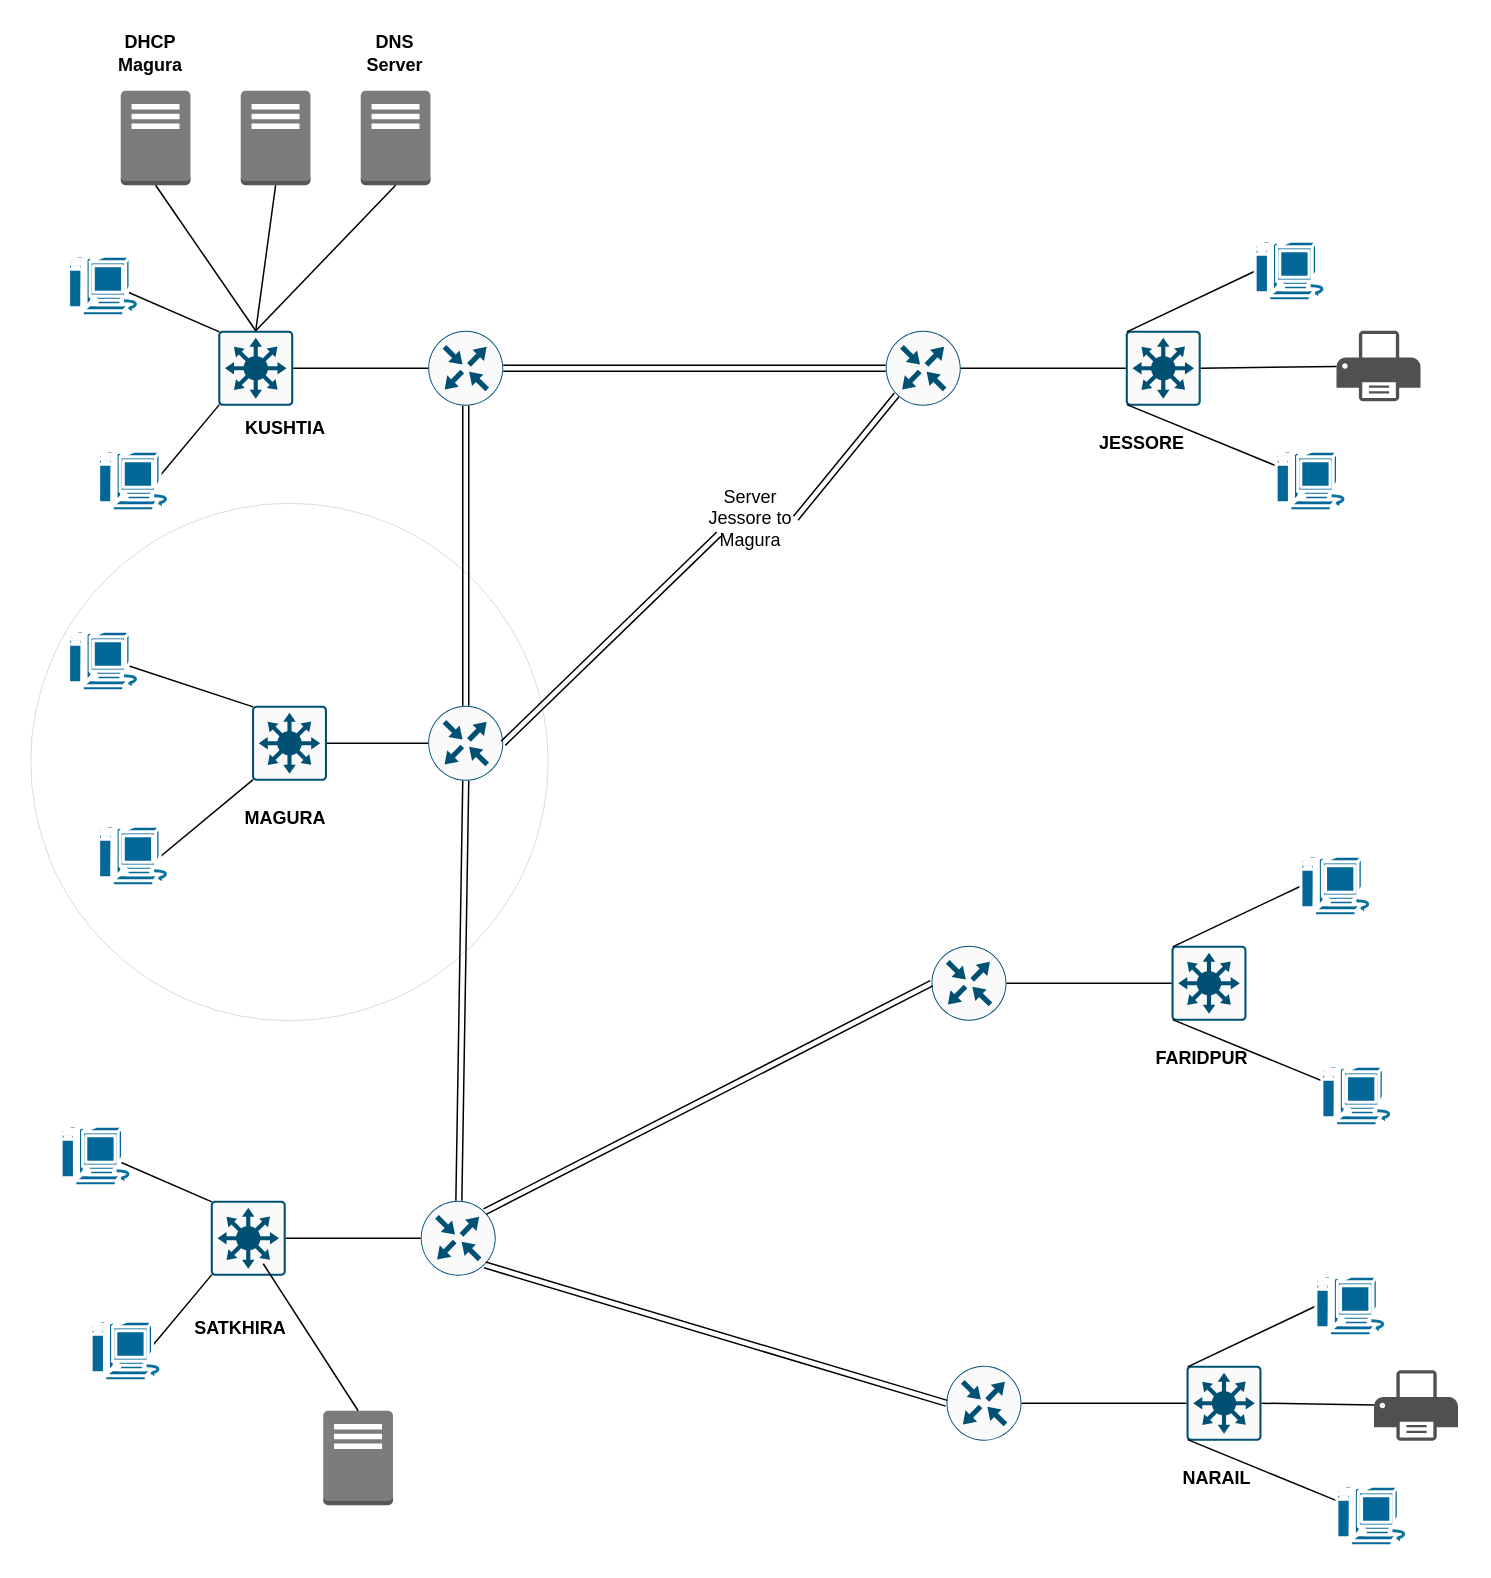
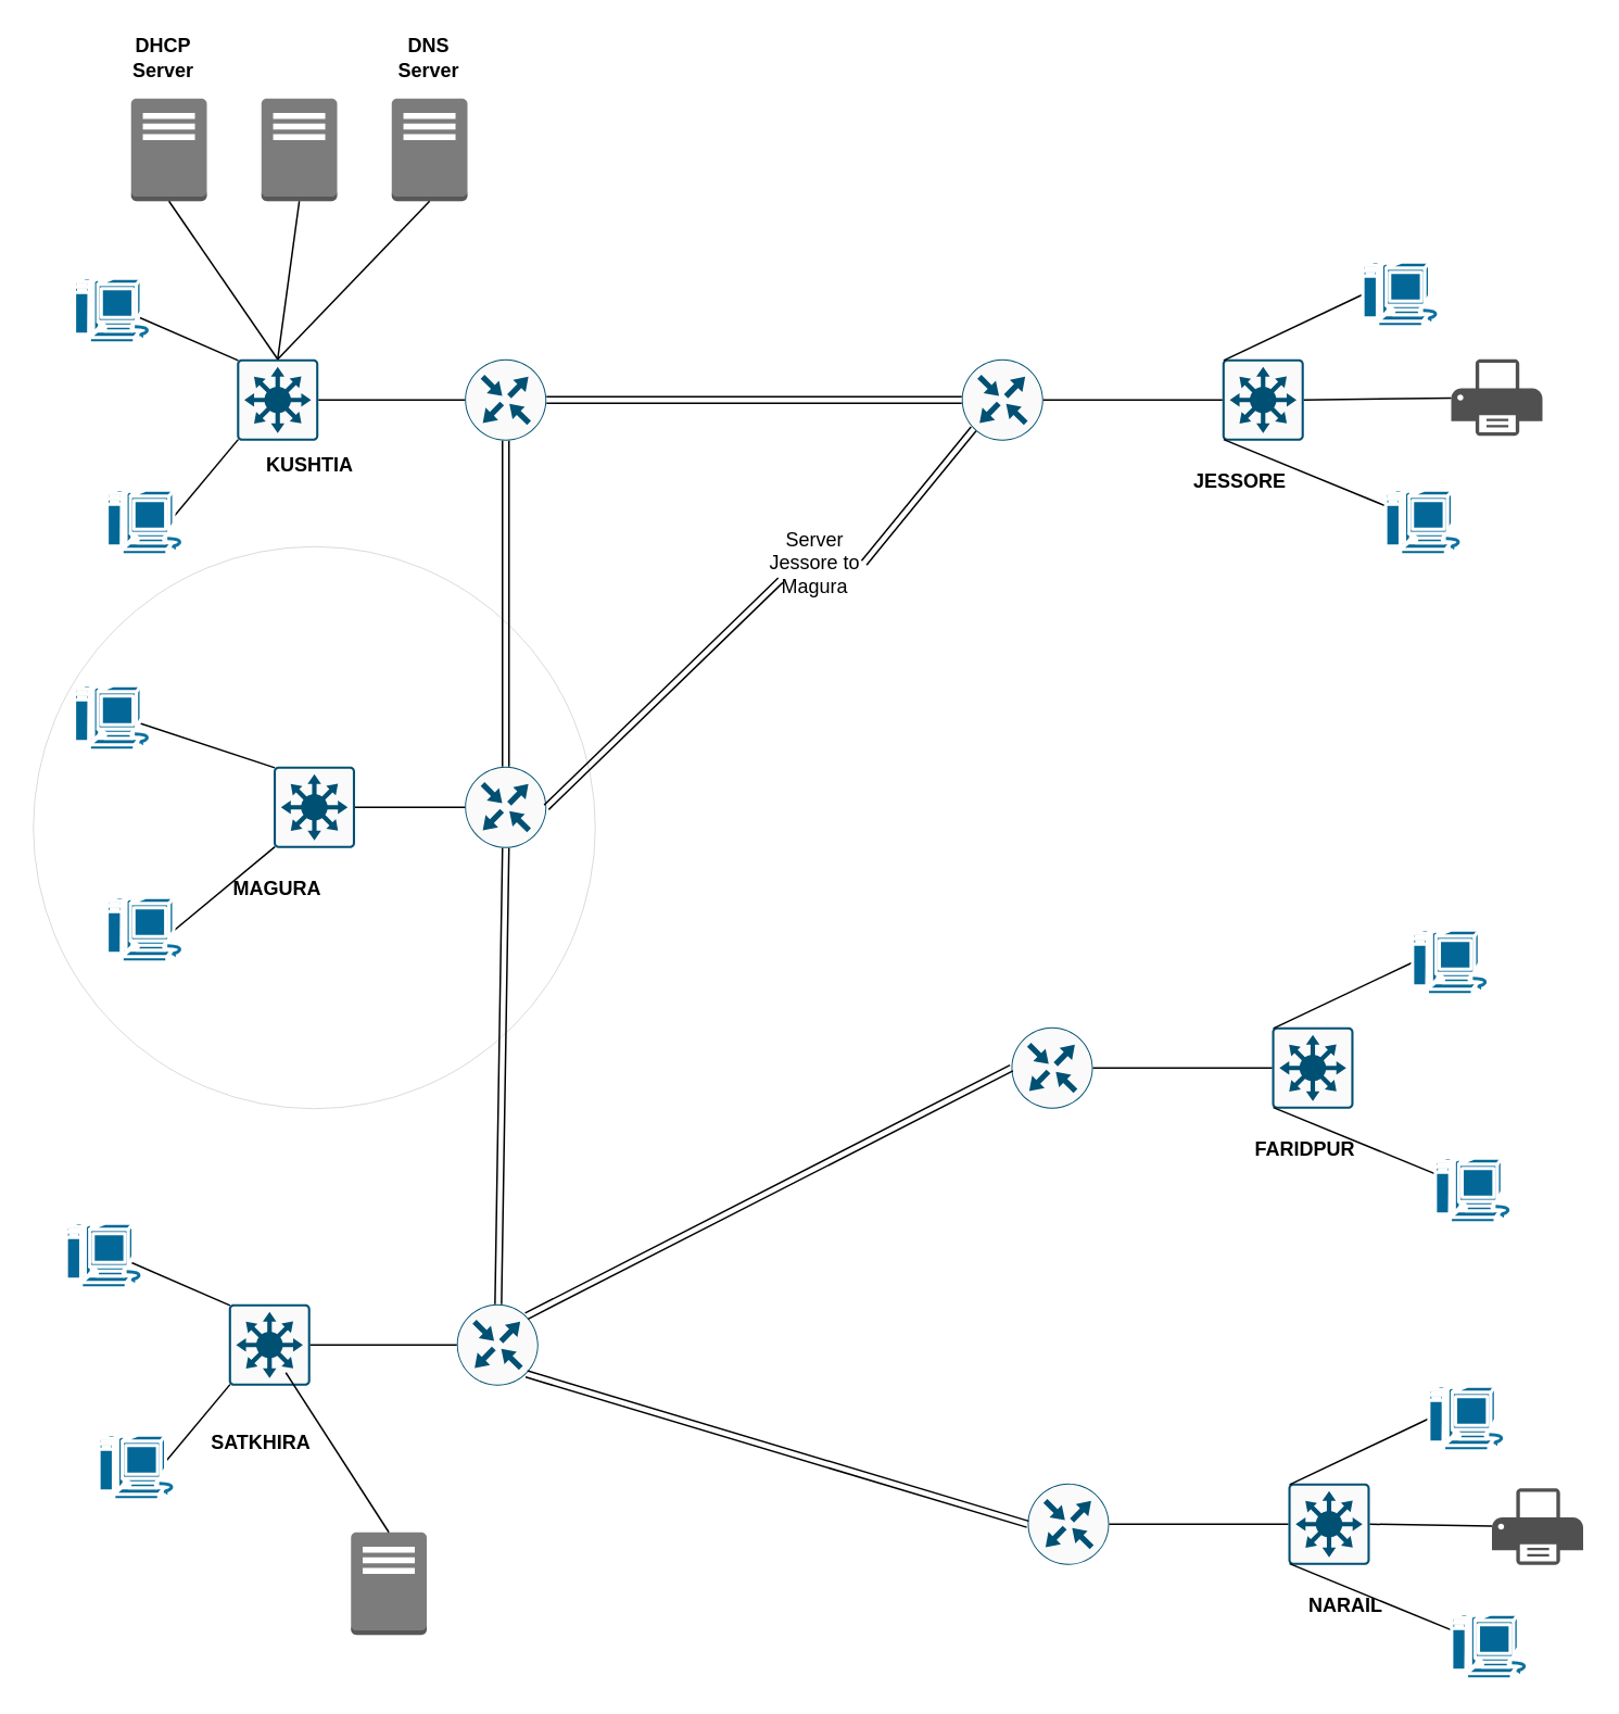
- <mxCell id="61" value="&lt;b&gt;DHCP Magura&lt;br&gt;&lt;/b&gt;" style="text;html=1;strokeColor=none;fillColor=none;align=center;verticalAlign=middle;whiteSpace=wrap;rounded=0;" vertex="1" parent="1"><mxGeometry x="70" y="20" width="60" height="30" as="geometry" /></mxCell>
+ <mxCell id="61" value="&lt;b&gt;DHCP Server&lt;br&gt;&lt;/b&gt;" style="text;html=1;strokeColor=none;fillColor=none;align=center;verticalAlign=middle;whiteSpace=wrap;rounded=0;" vertex="1" parent="1"><mxGeometry x="70" y="20" width="60" height="30" as="geometry" /></mxCell>
- <mxCell id="9" value="&lt;b&gt;MAGURA&lt;/b&gt;" style="text;html=1;strokeColor=none;fillColor=none;align=center;verticalAlign=middle;whiteSpace=wrap;rounded=0;" vertex="1" parent="1"><mxGeometry x="160" y="530" width="60" height="30" as="geometry" /></mxCell>
+ <mxCell id="9" value="&lt;b&gt;MAGURA&lt;/b&gt;" style="text;html=1;strokeColor=none;fillColor=none;align=center;verticalAlign=middle;whiteSpace=wrap;rounded=0;" vertex="1" parent="1"><mxGeometry x="140" y="530" width="60" height="30" as="geometry" /></mxCell>
- <mxCell id="55" value="&lt;b&gt;NARAIL&lt;/b&gt;" style="text;html=1;strokeColor=none;fillColor=none;align=center;verticalAlign=middle;whiteSpace=wrap;rounded=0;" vertex="1" parent="1"><mxGeometry x="780.5" y="970" width="60" height="30" as="geometry" /></mxCell>
+ <mxCell id="55" value="&lt;b&gt;NARAIL&lt;/b&gt;" style="text;html=1;strokeColor=none;fillColor=none;align=center;verticalAlign=middle;whiteSpace=wrap;rounded=0;" vertex="1" parent="1"><mxGeometry x="795.5" y="970" width="60" height="30" as="geometry" /></mxCell>
